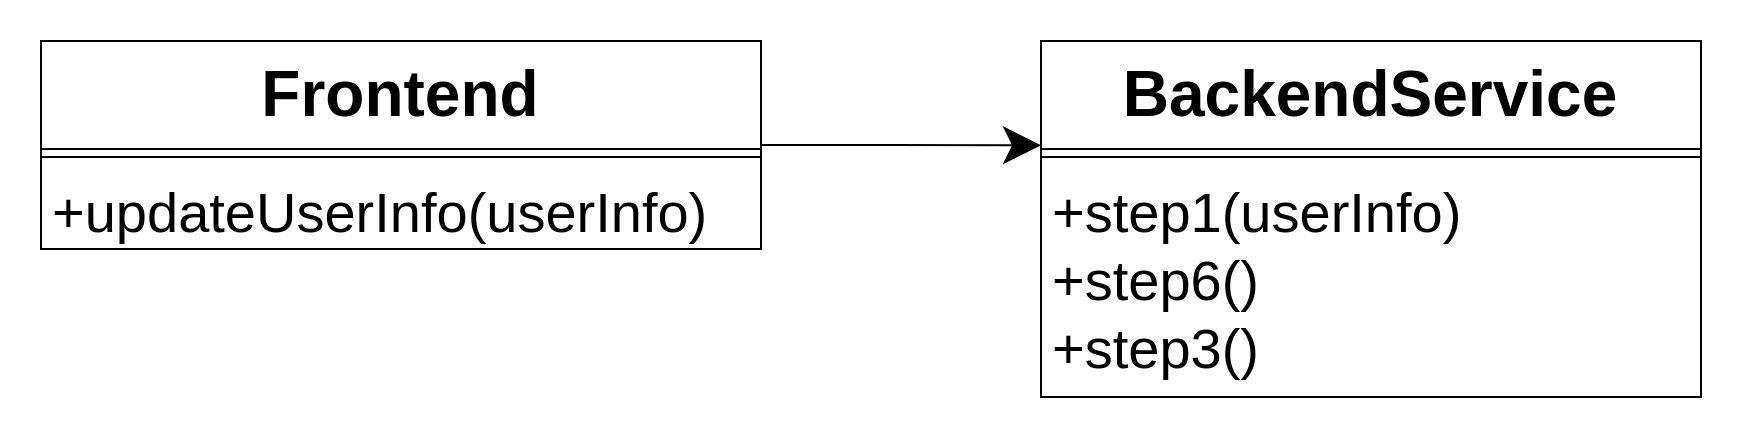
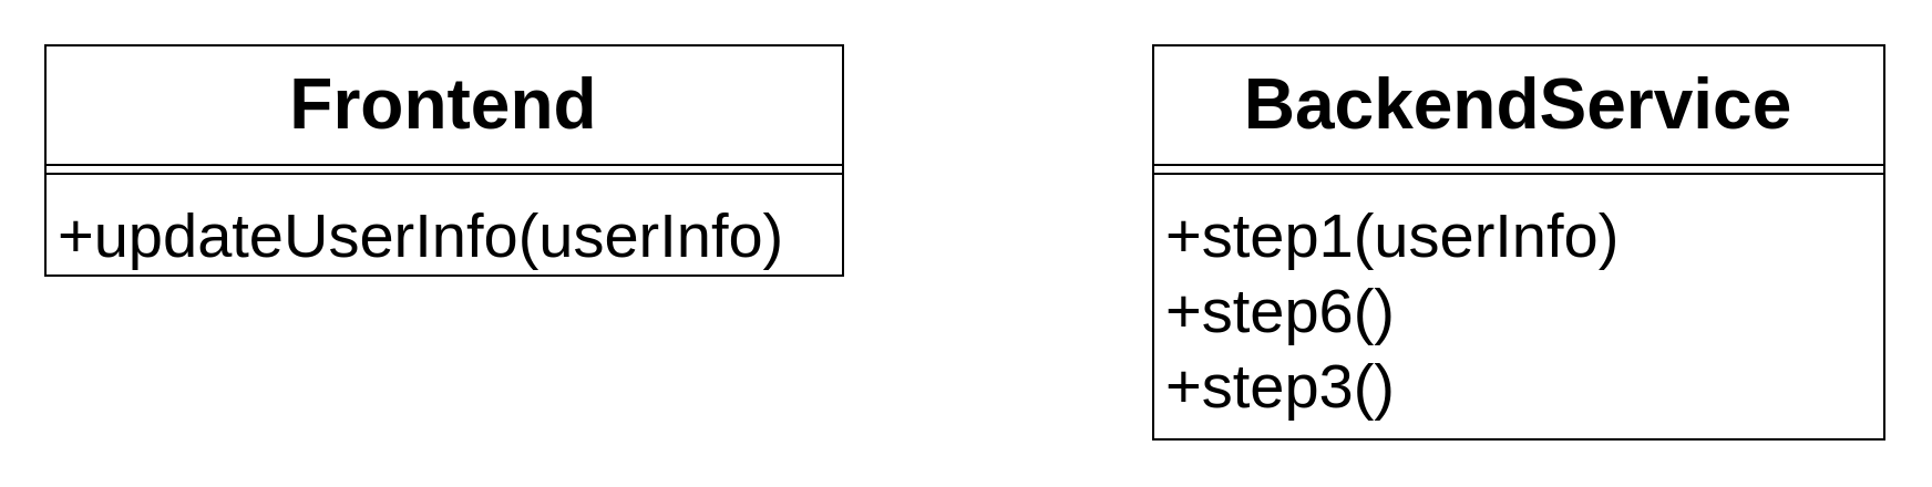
- <mxCell id="2" style="edgeStyle=orthogonalEdgeStyle;rounded=0;orthogonalLoop=1;jettySize=auto;html=1;entryX=0;entryY=0.293;entryDx=0;entryDy=0;entryPerimeter=0;endSize=16;startSize=16;" edge="1" parent="1" source="3" target="6"><mxGeometry relative="1" as="geometry" /></mxCell>
